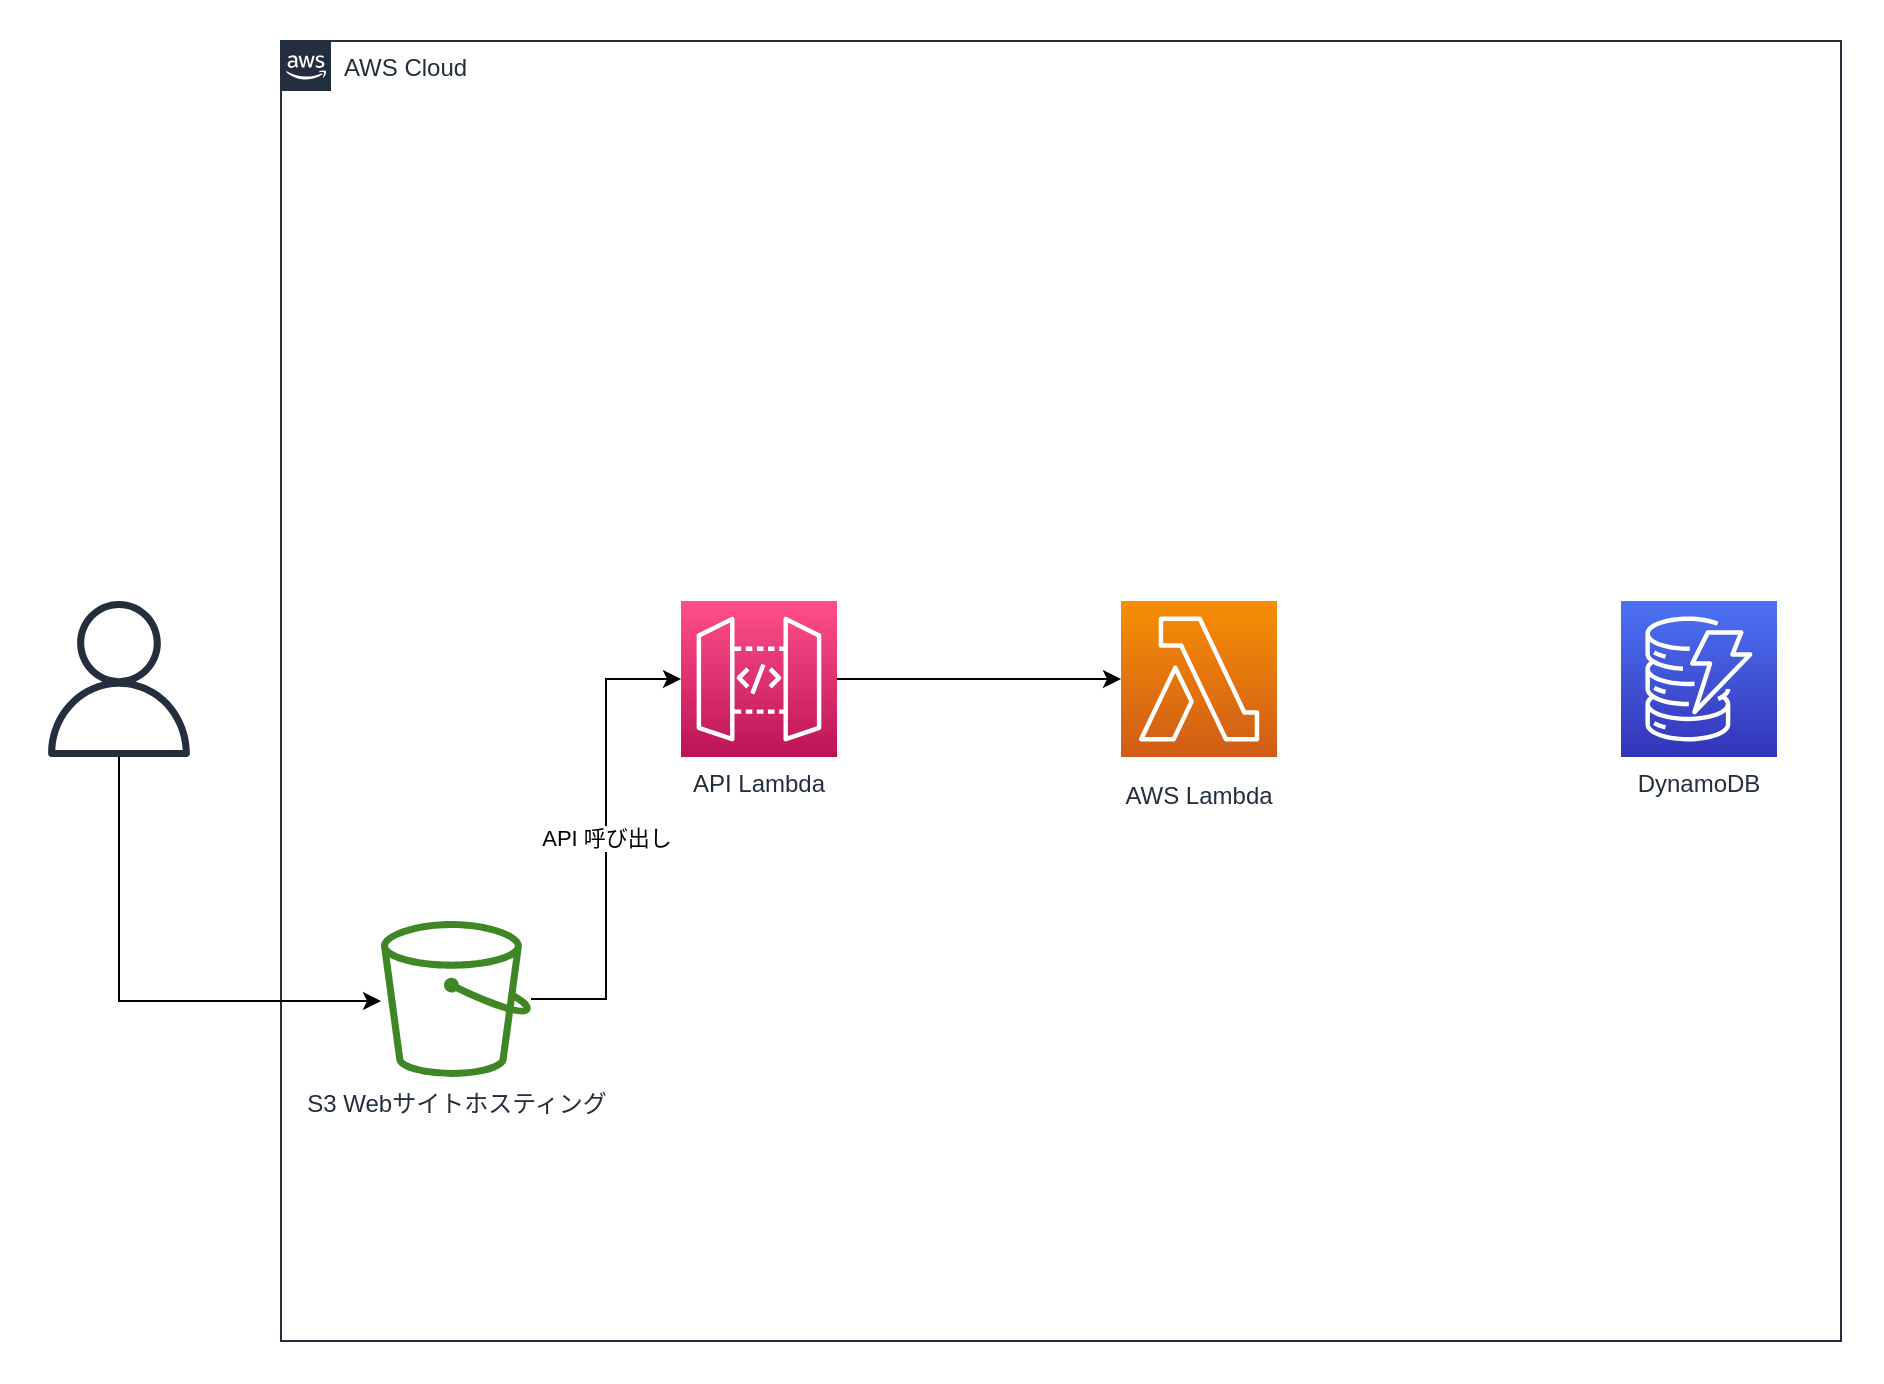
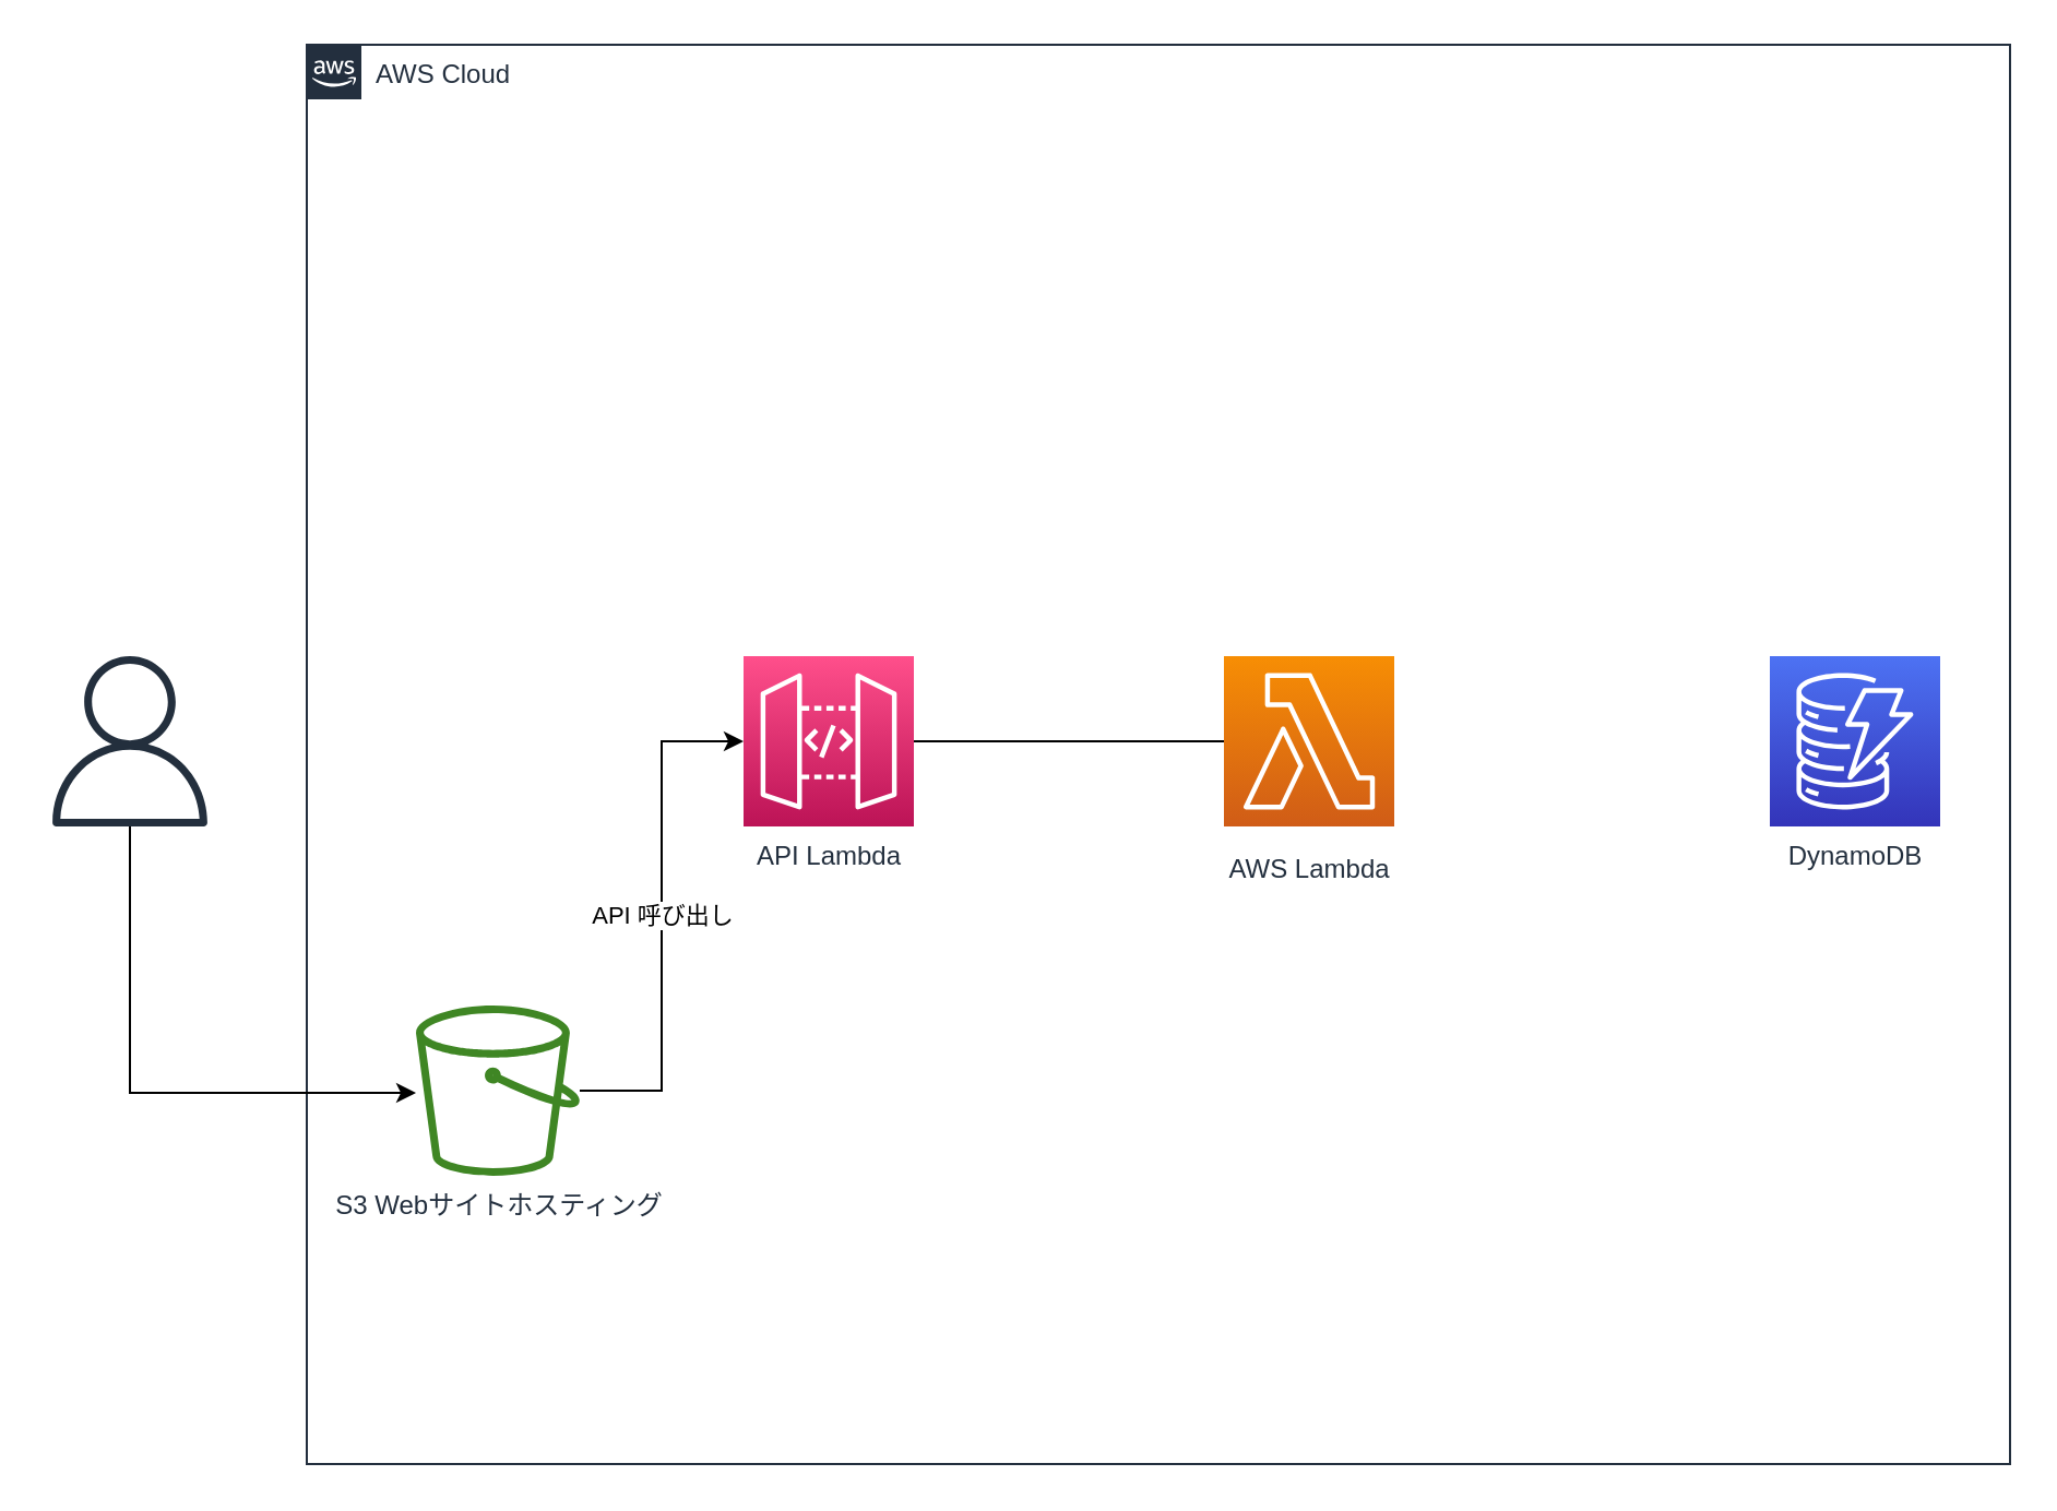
- <mxCell id="8" style="edgeStyle=orthogonalEdgeStyle;rounded=0;orthogonalLoop=1;jettySize=auto;html=1;" edge="1" parent="1" source="3" target="7"><mxGeometry relative="1" as="geometry" /></mxCell>
+ <mxCell id="8" style="edgeStyle=orthogonalEdgeStyle;rounded=0;orthogonalLoop=1;jettySize=auto;html=1;endArrow=none;" edge="1" parent="1" source="3" target="7"><mxGeometry relative="1" as="geometry" /></mxCell>
